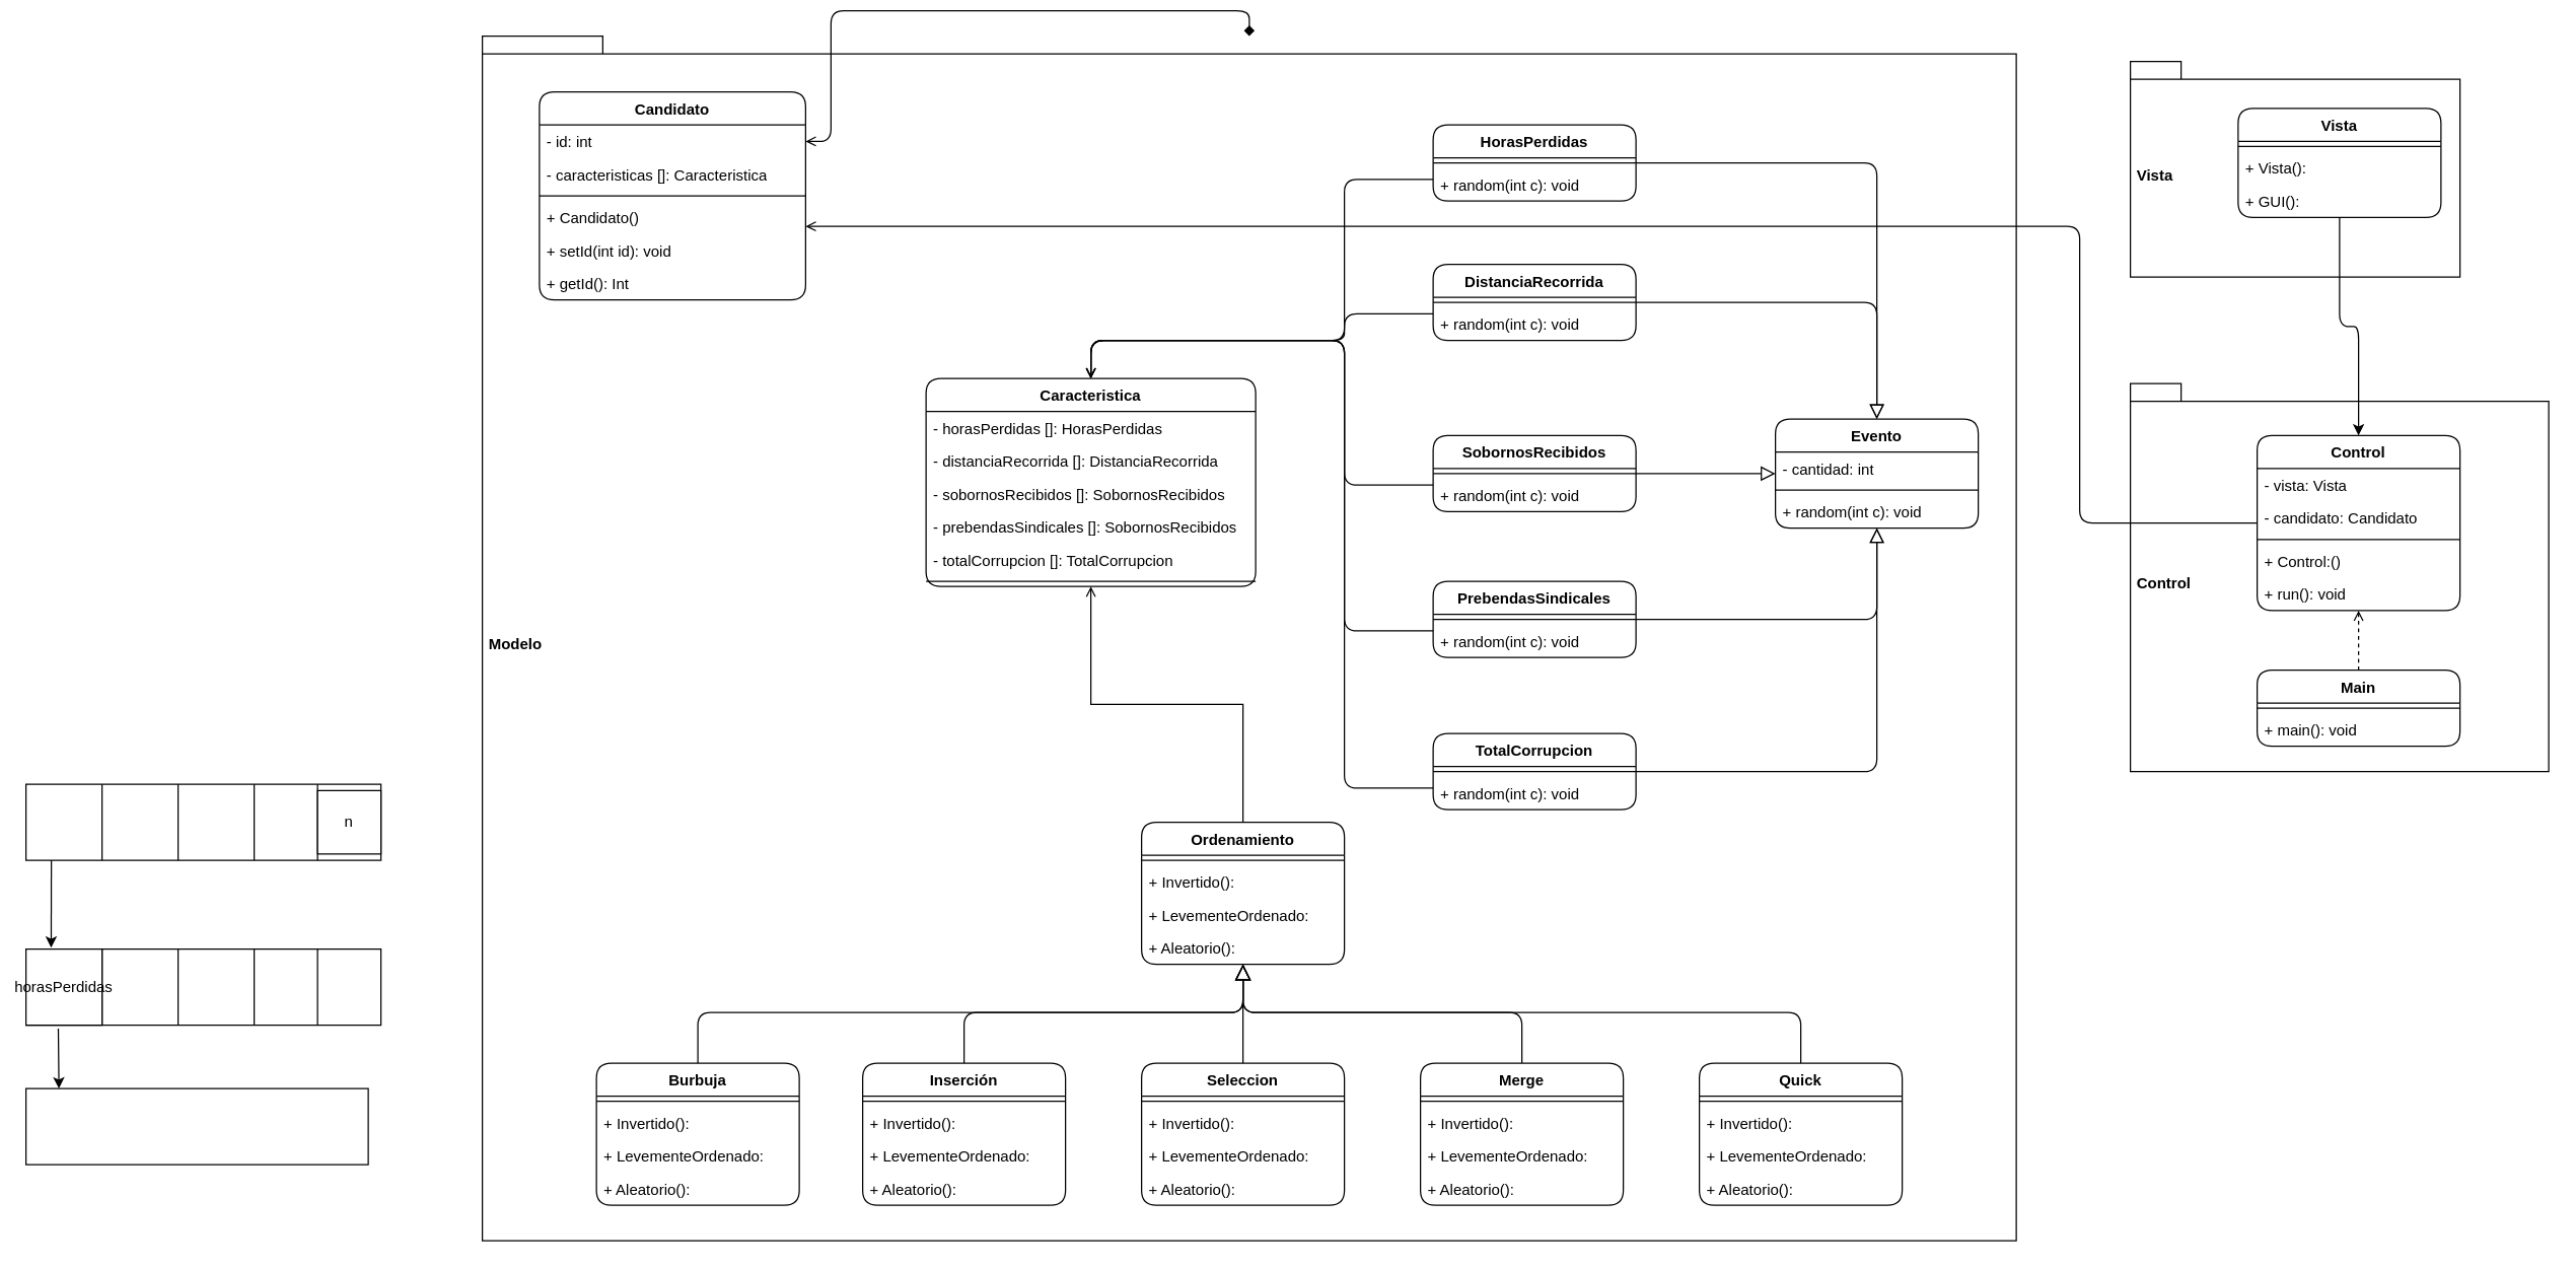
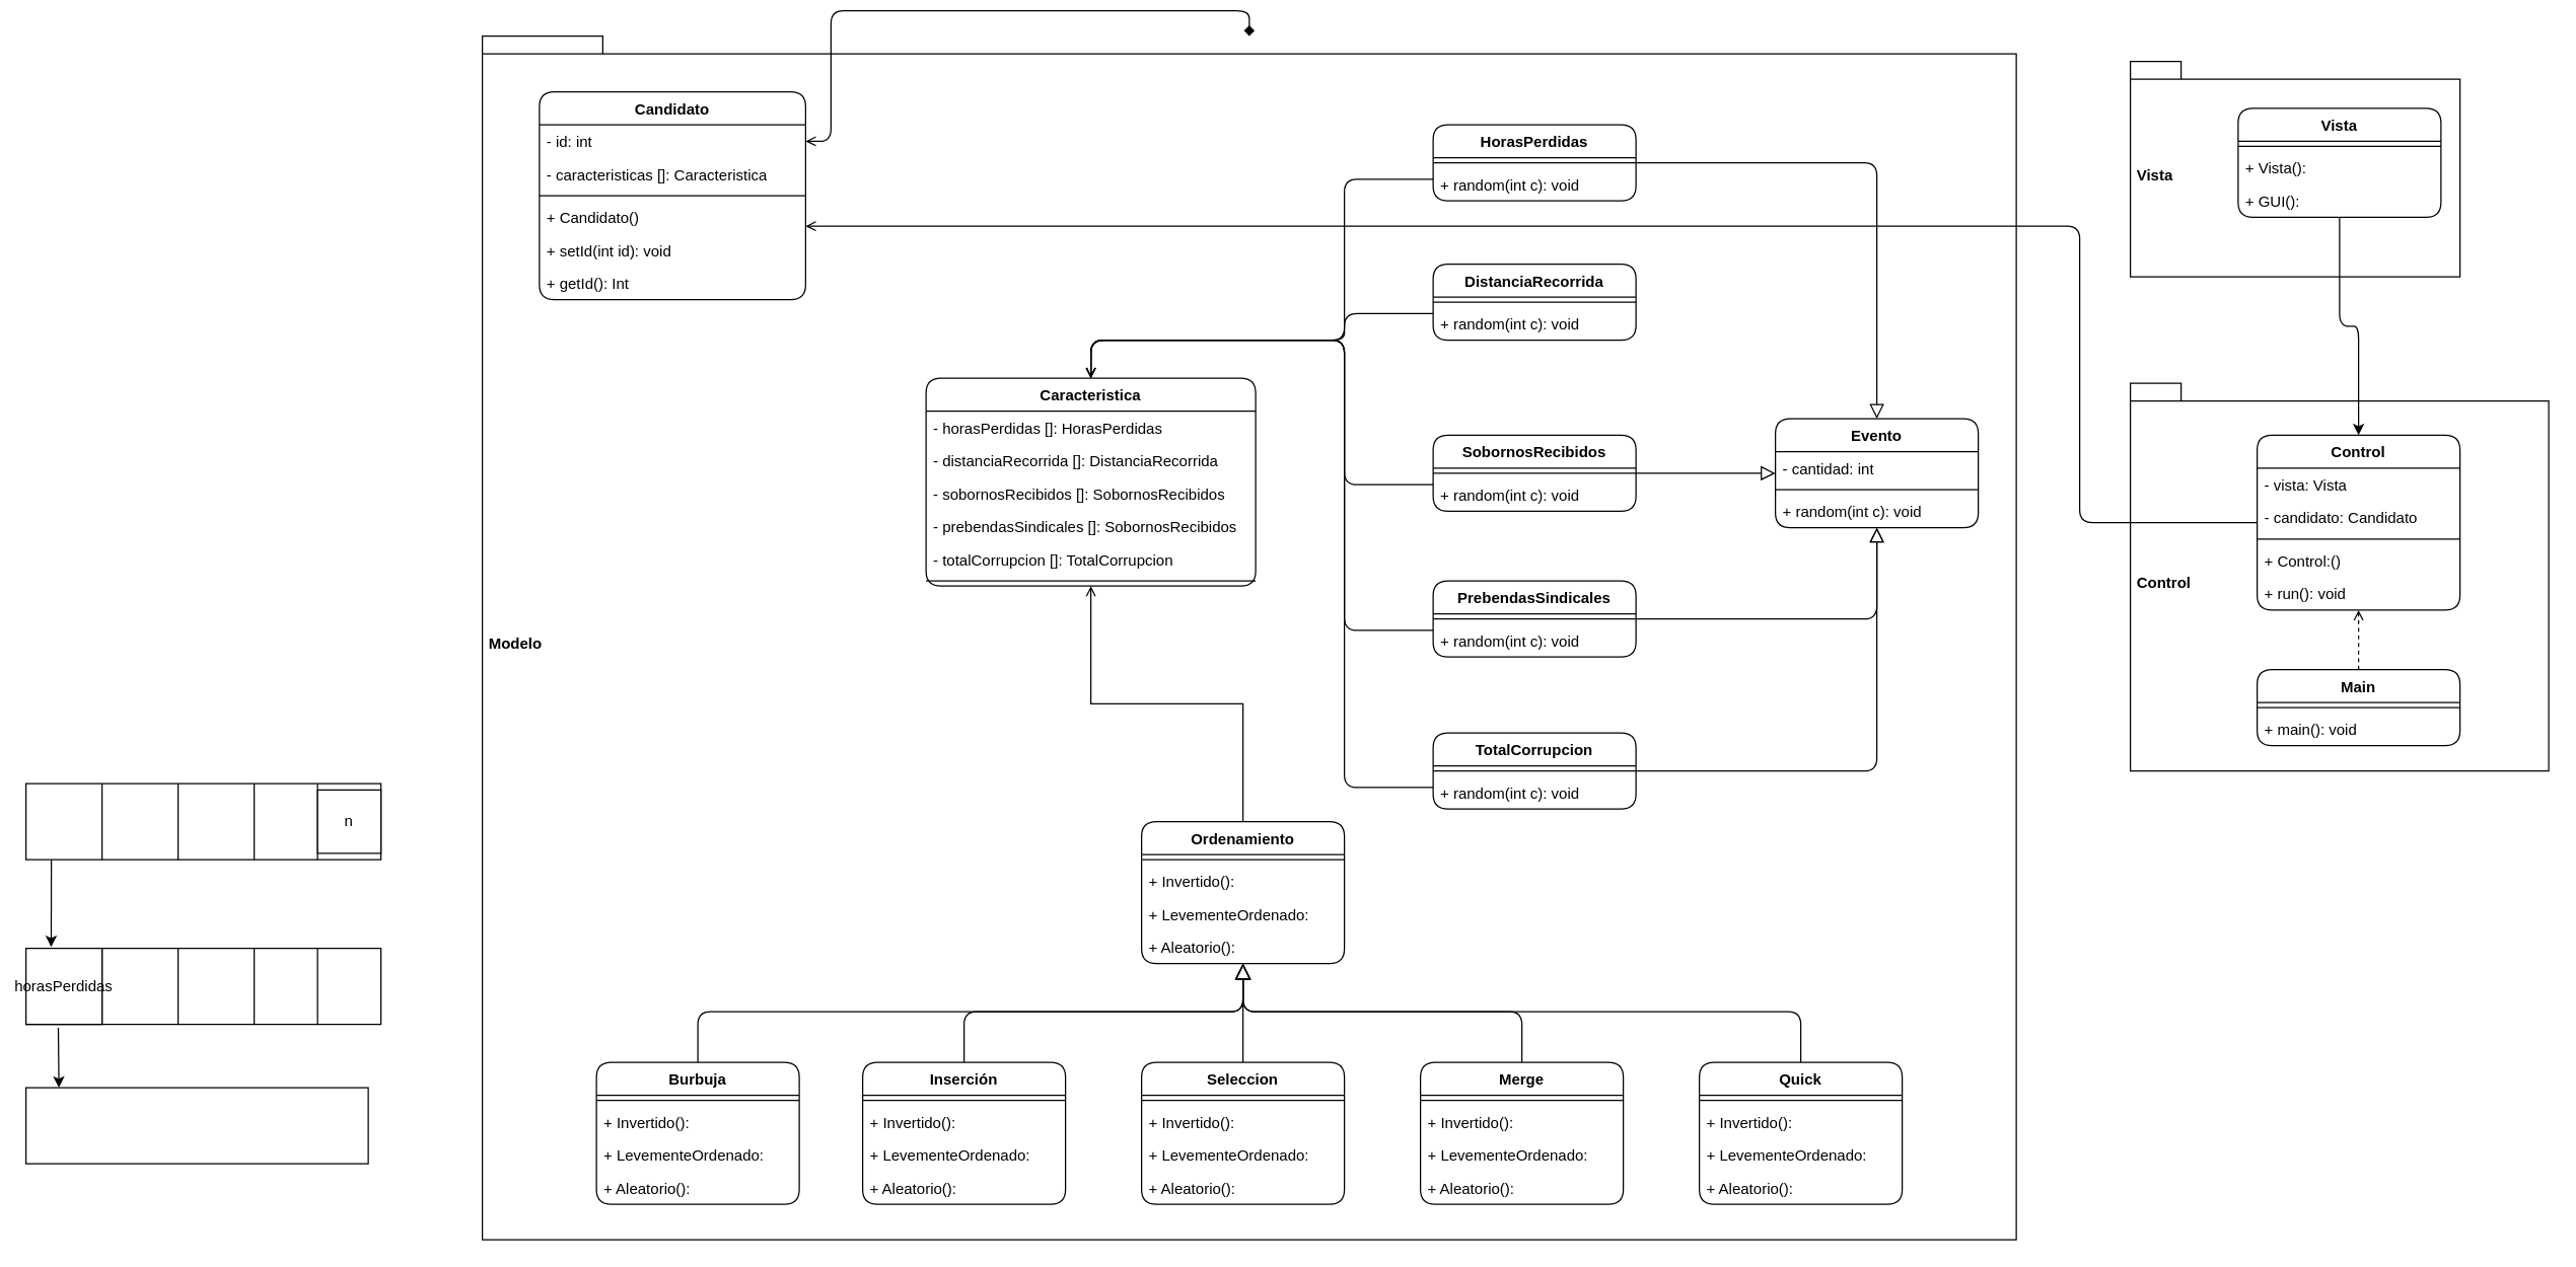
- <mxCell id="37" style="edgeStyle=orthogonalEdgeStyle;rounded=1;orthogonalLoop=1;jettySize=auto;html=1;endArrow=block;endFill=0;endSize=9;curved=0;entryX=0.5;entryY=0;entryDx=0;entryDy=0;" parent="1" source="38" target="75" edge="1"><mxGeometry relative="1" as="geometry"><mxPoint x="1480" y="320" as="targetPoint" /></mxGeometry></mxCell>
